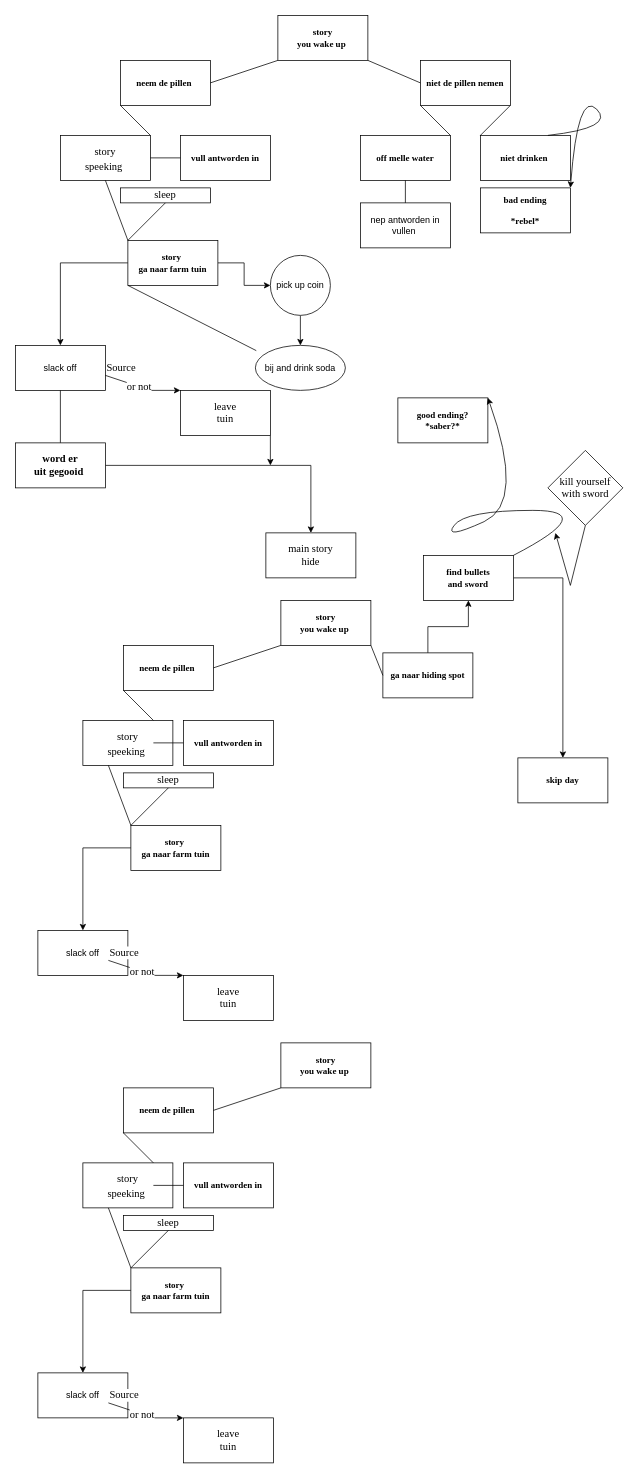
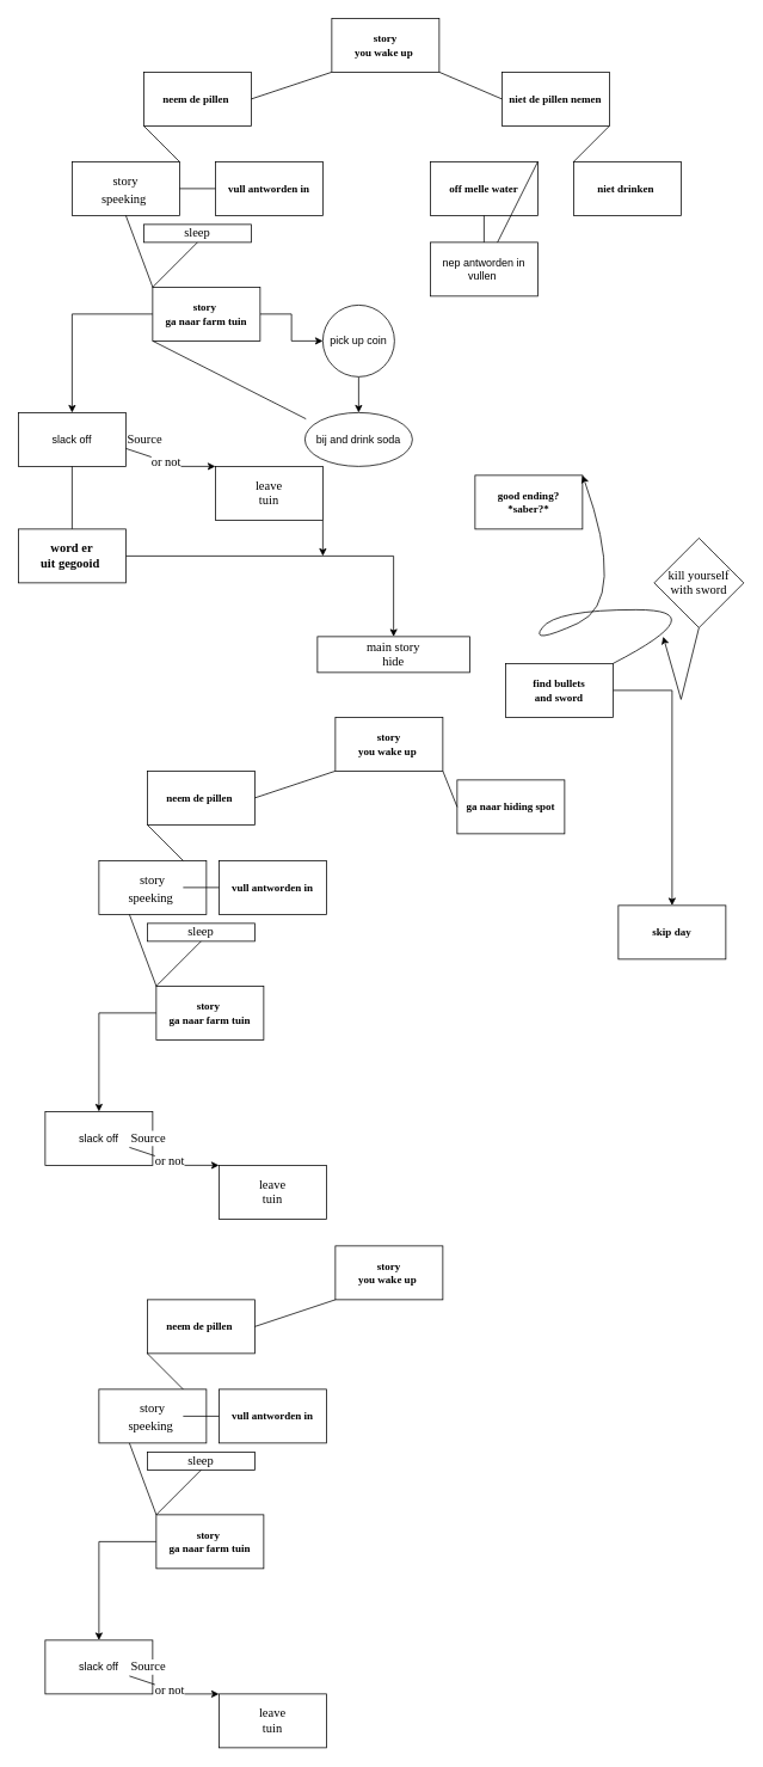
- <mxCell id="20" value="" style="curved=1;endArrow=classic;html=1;rounded=0;fontFamily=Comic Sans MS;fontSize=14;entryX=1;entryY=0;entryDx=0;entryDy=0;exitX=0.75;exitY=0;exitDx=0;exitDy=0;" edge="1" parent="1" source="8" target="12"><mxGeometry width="50" height="50" relative="1" as="geometry"><mxPoint x="770" y="180" as="sourcePoint" /><mxPoint x="820" y="120" as="targetPoint" /><Array as="points"><mxPoint x="820" y="170" /><mxPoint x="770" y="120" /></Array></mxGeometry></mxCell>
- <mxCell id="19" value="" style="endArrow=none;html=1;rounded=0;fontFamily=Comic Sans MS;fontSize=14;entryX=0;entryY=1;entryDx=0;entryDy=0;exitX=1;exitY=0;exitDx=0;exitDy=0;" edge="1" parent="1" source="7" target="4"><mxGeometry width="50" height="50" relative="1" as="geometry"><mxPoint x="350" y="270" as="sourcePoint" /><mxPoint x="400" y="220" as="targetPoint" /></mxGeometry></mxCell>
+ <mxCell id="19" value="" style="endArrow=none;html=1;rounded=0;fontFamily=Comic Sans MS;fontSize=14;exitX=1;exitY=0;exitDx=0;exitDy=0;" edge="1" parent="1" source="7" target="13"><mxGeometry width="50" height="50" relative="1" as="geometry"><mxPoint x="350" y="270" as="sourcePoint" /><mxPoint x="400" y="220" as="targetPoint" /></mxGeometry></mxCell>
- <mxCell id="12" value="bad ending&lt;br&gt;&amp;nbsp;&lt;br&gt;*rebel*" style="rounded=0;whiteSpace=wrap;html=1;fontStyle=1;fontFamily=Comic Sans MS;" vertex="1" parent="1"><mxGeometry x="640" y="250" width="120" height="60" as="geometry" /></mxCell>
- <mxCell id="36" value="main story&lt;br&gt;hide" style="rounded=0;whiteSpace=wrap;html=1;fontSize=14;fontFamily=Comic Sans MS;" vertex="1" parent="1"><mxGeometry x="354" y="710" width="120" height="60" as="geometry" /></mxCell>
+ <mxCell id="36" value="main story&lt;br&gt;hide" style="rounded=0;whiteSpace=wrap;html=1;fontSize=14;fontFamily=Comic Sans MS;" vertex="1" parent="1"><mxGeometry x="354" y="710" width="170" height="40" as="geometry" /></mxCell>
- <mxCell id="40" value="" style="edgeStyle=orthogonalEdgeStyle;rounded=0;orthogonalLoop=1;jettySize=auto;html=1;fontFamily=Comic Sans MS;fontSize=14;" edge="1" parent="1" source="41" target="58"><mxGeometry relative="1" as="geometry" /></mxCell>
